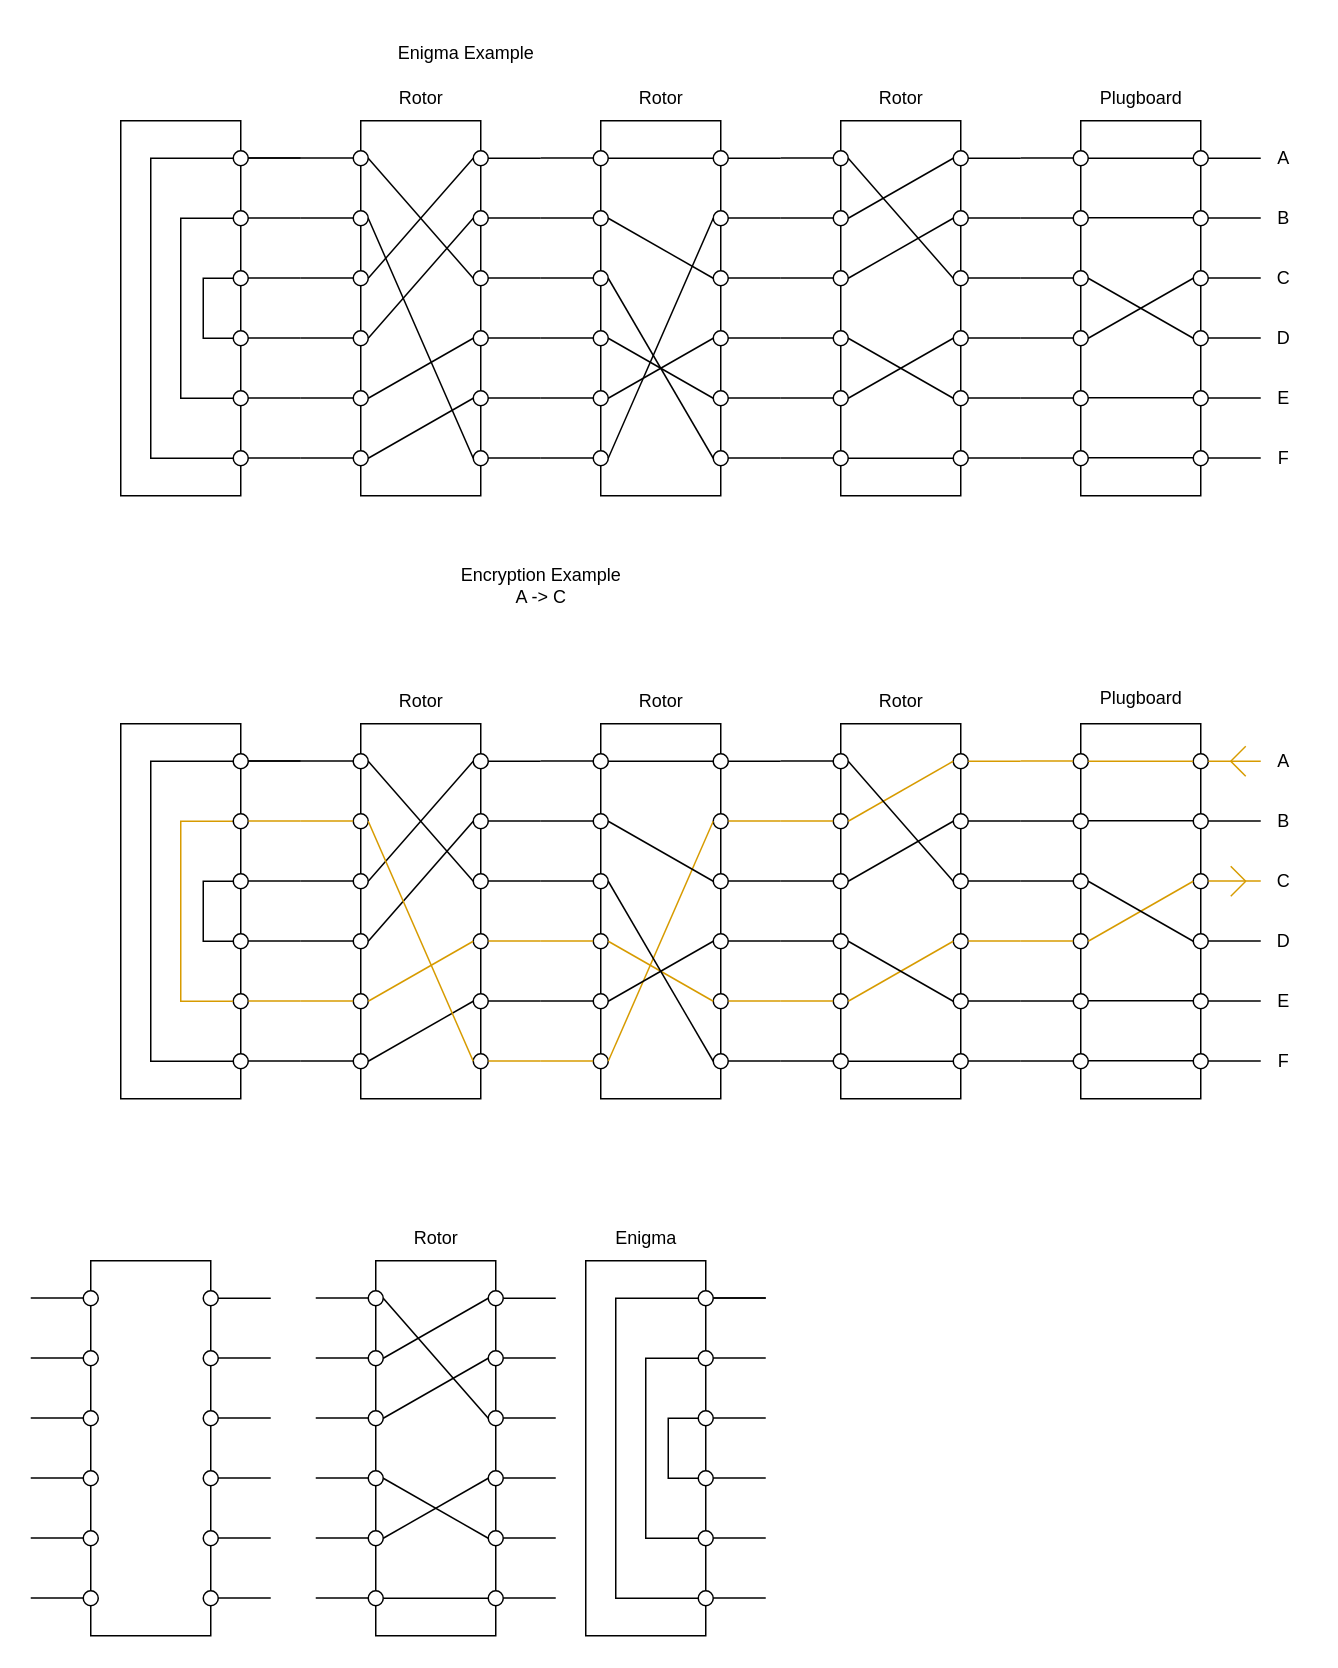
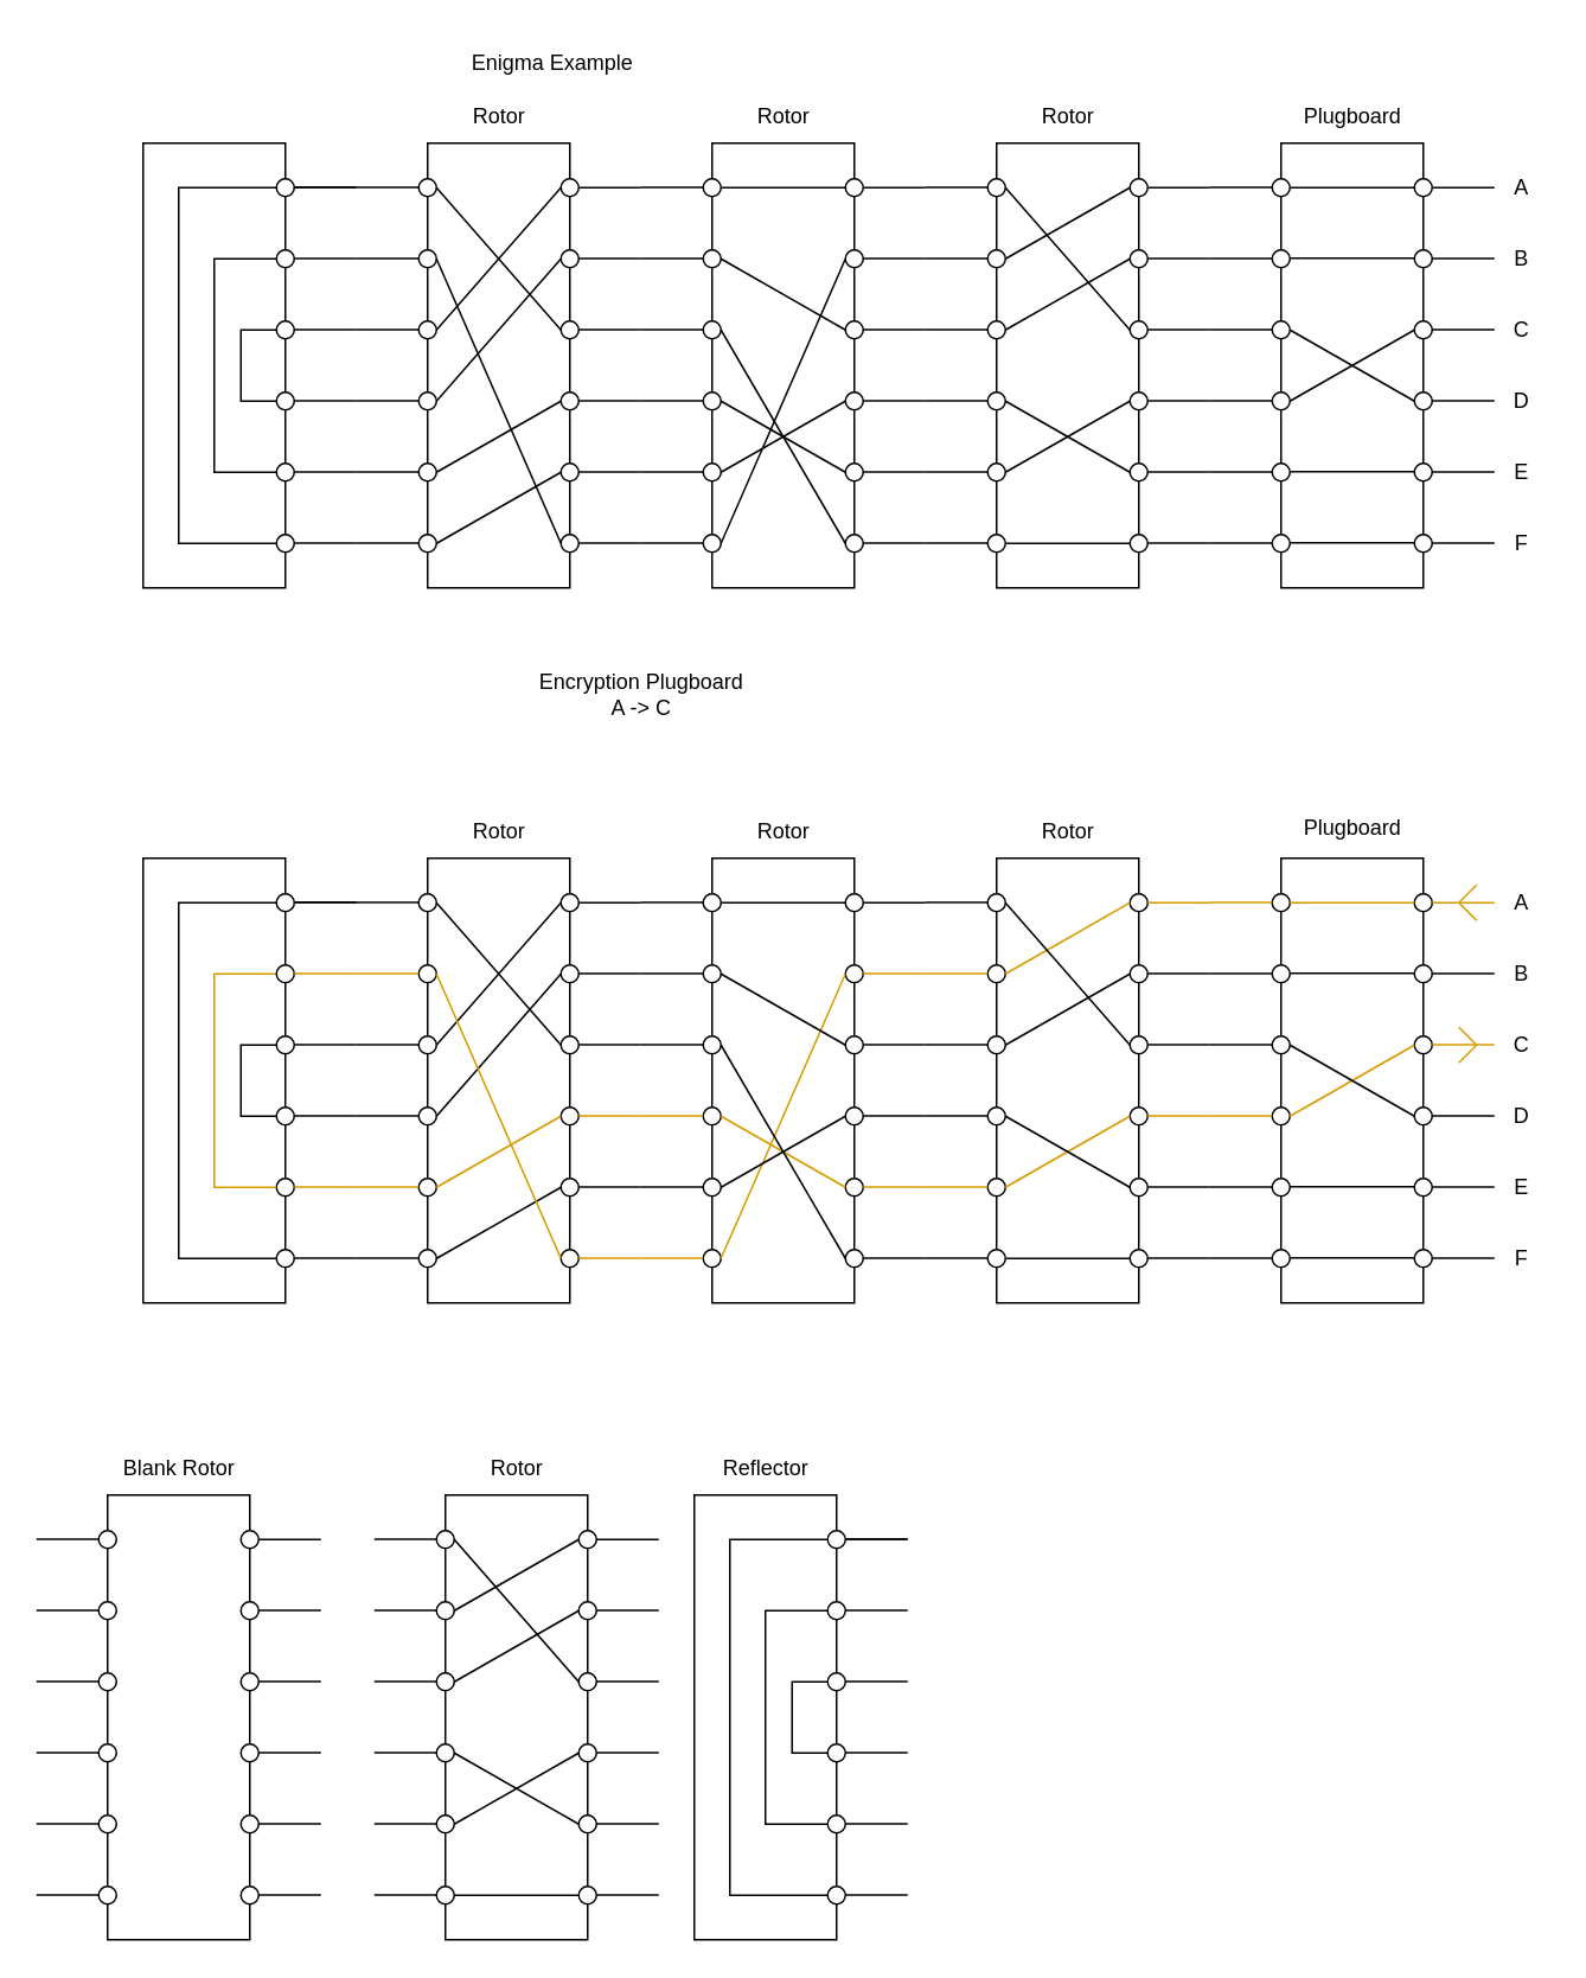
- <mxCell id="3" value="Encryption Example&lt;br&gt;A -&amp;gt; C" style="text;html=1;align=center;verticalAlign=middle;resizable=0;points=[];autosize=1;strokeColor=none;fillColor=none;" parent="1" vertex="1"><mxGeometry x="295" y="370" width="130" height="40" as="geometry" /></mxCell>
+ <mxCell id="3" value="Encryption Plugboard&lt;br&gt;A -&amp;gt; C" style="text;html=1;align=center;verticalAlign=middle;resizable=0;points=[];autosize=1;strokeColor=none;fillColor=none;" parent="1" vertex="1"><mxGeometry x="295" y="370" width="130" height="40" as="geometry" /></mxCell>
+ <mxCell id="31" value="Blank Rotor" style="text;html=1;align=center;verticalAlign=middle;resizable=0;points=[];autosize=1;strokeColor=none;fillColor=none;" parent="4" vertex="1"><mxGeometry x="35" width="90" height="30" as="geometry" /></mxCell>
- <mxCell id="83" value="Enigma" style="text;html=1;align=center;verticalAlign=middle;resizable=0;points=[];autosize=1;strokeColor=none;fillColor=none;" parent="65" vertex="1"><mxGeometry x="5" width="70" height="30" as="geometry" /></mxCell>
+ <mxCell id="83" value="Reflector" style="text;html=1;align=center;verticalAlign=middle;resizable=0;points=[];autosize=1;strokeColor=none;fillColor=none;" parent="65" vertex="1"><mxGeometry x="5" width="70" height="30" as="geometry" /></mxCell>
